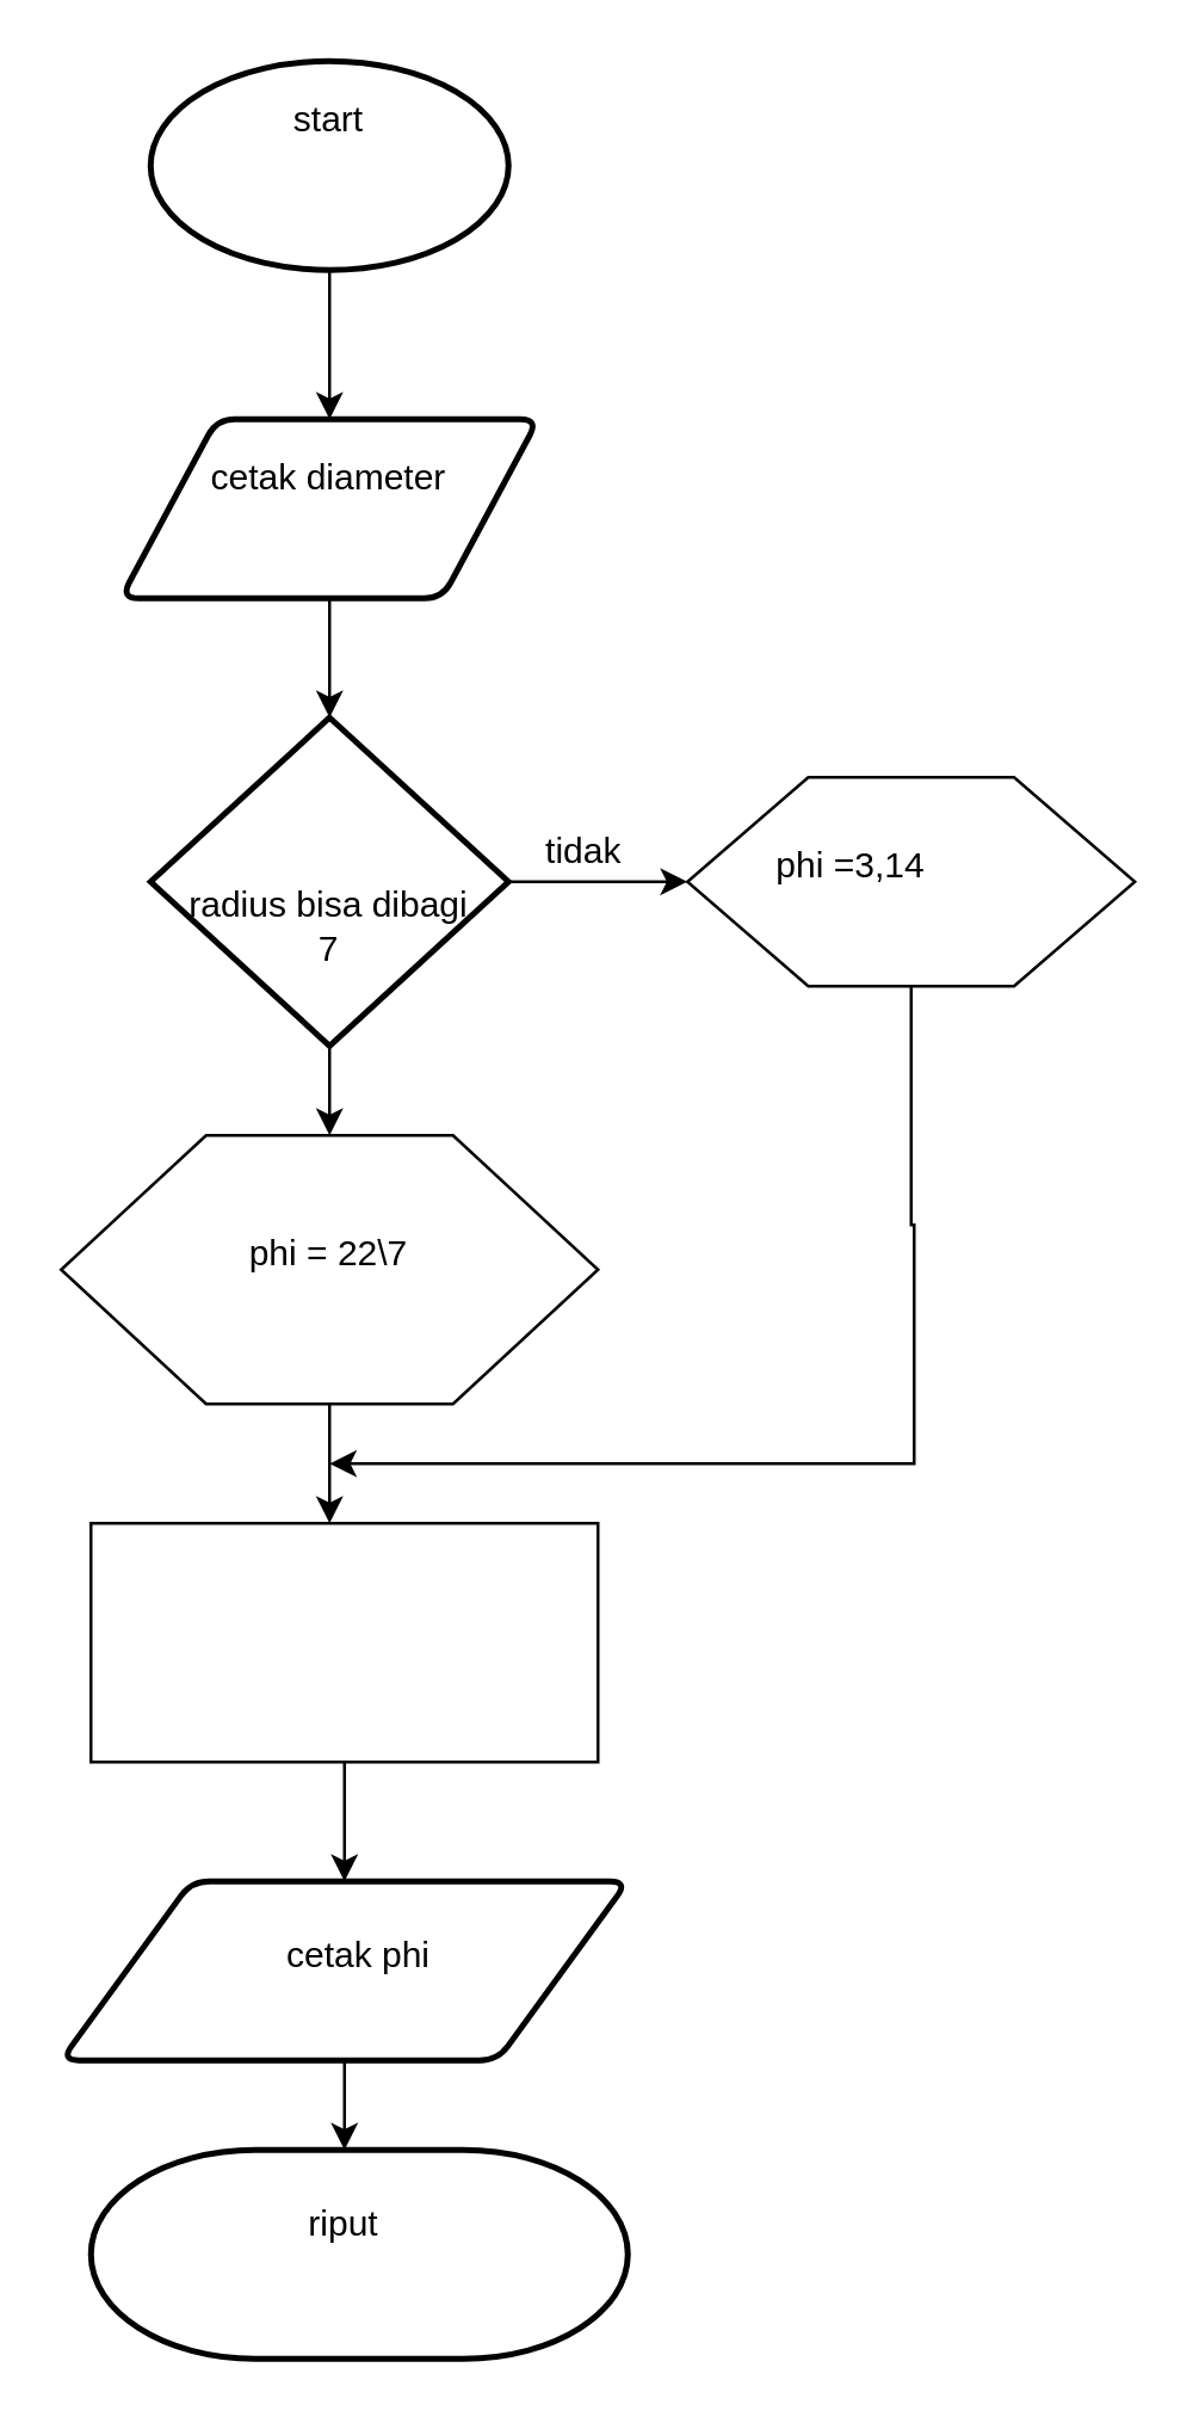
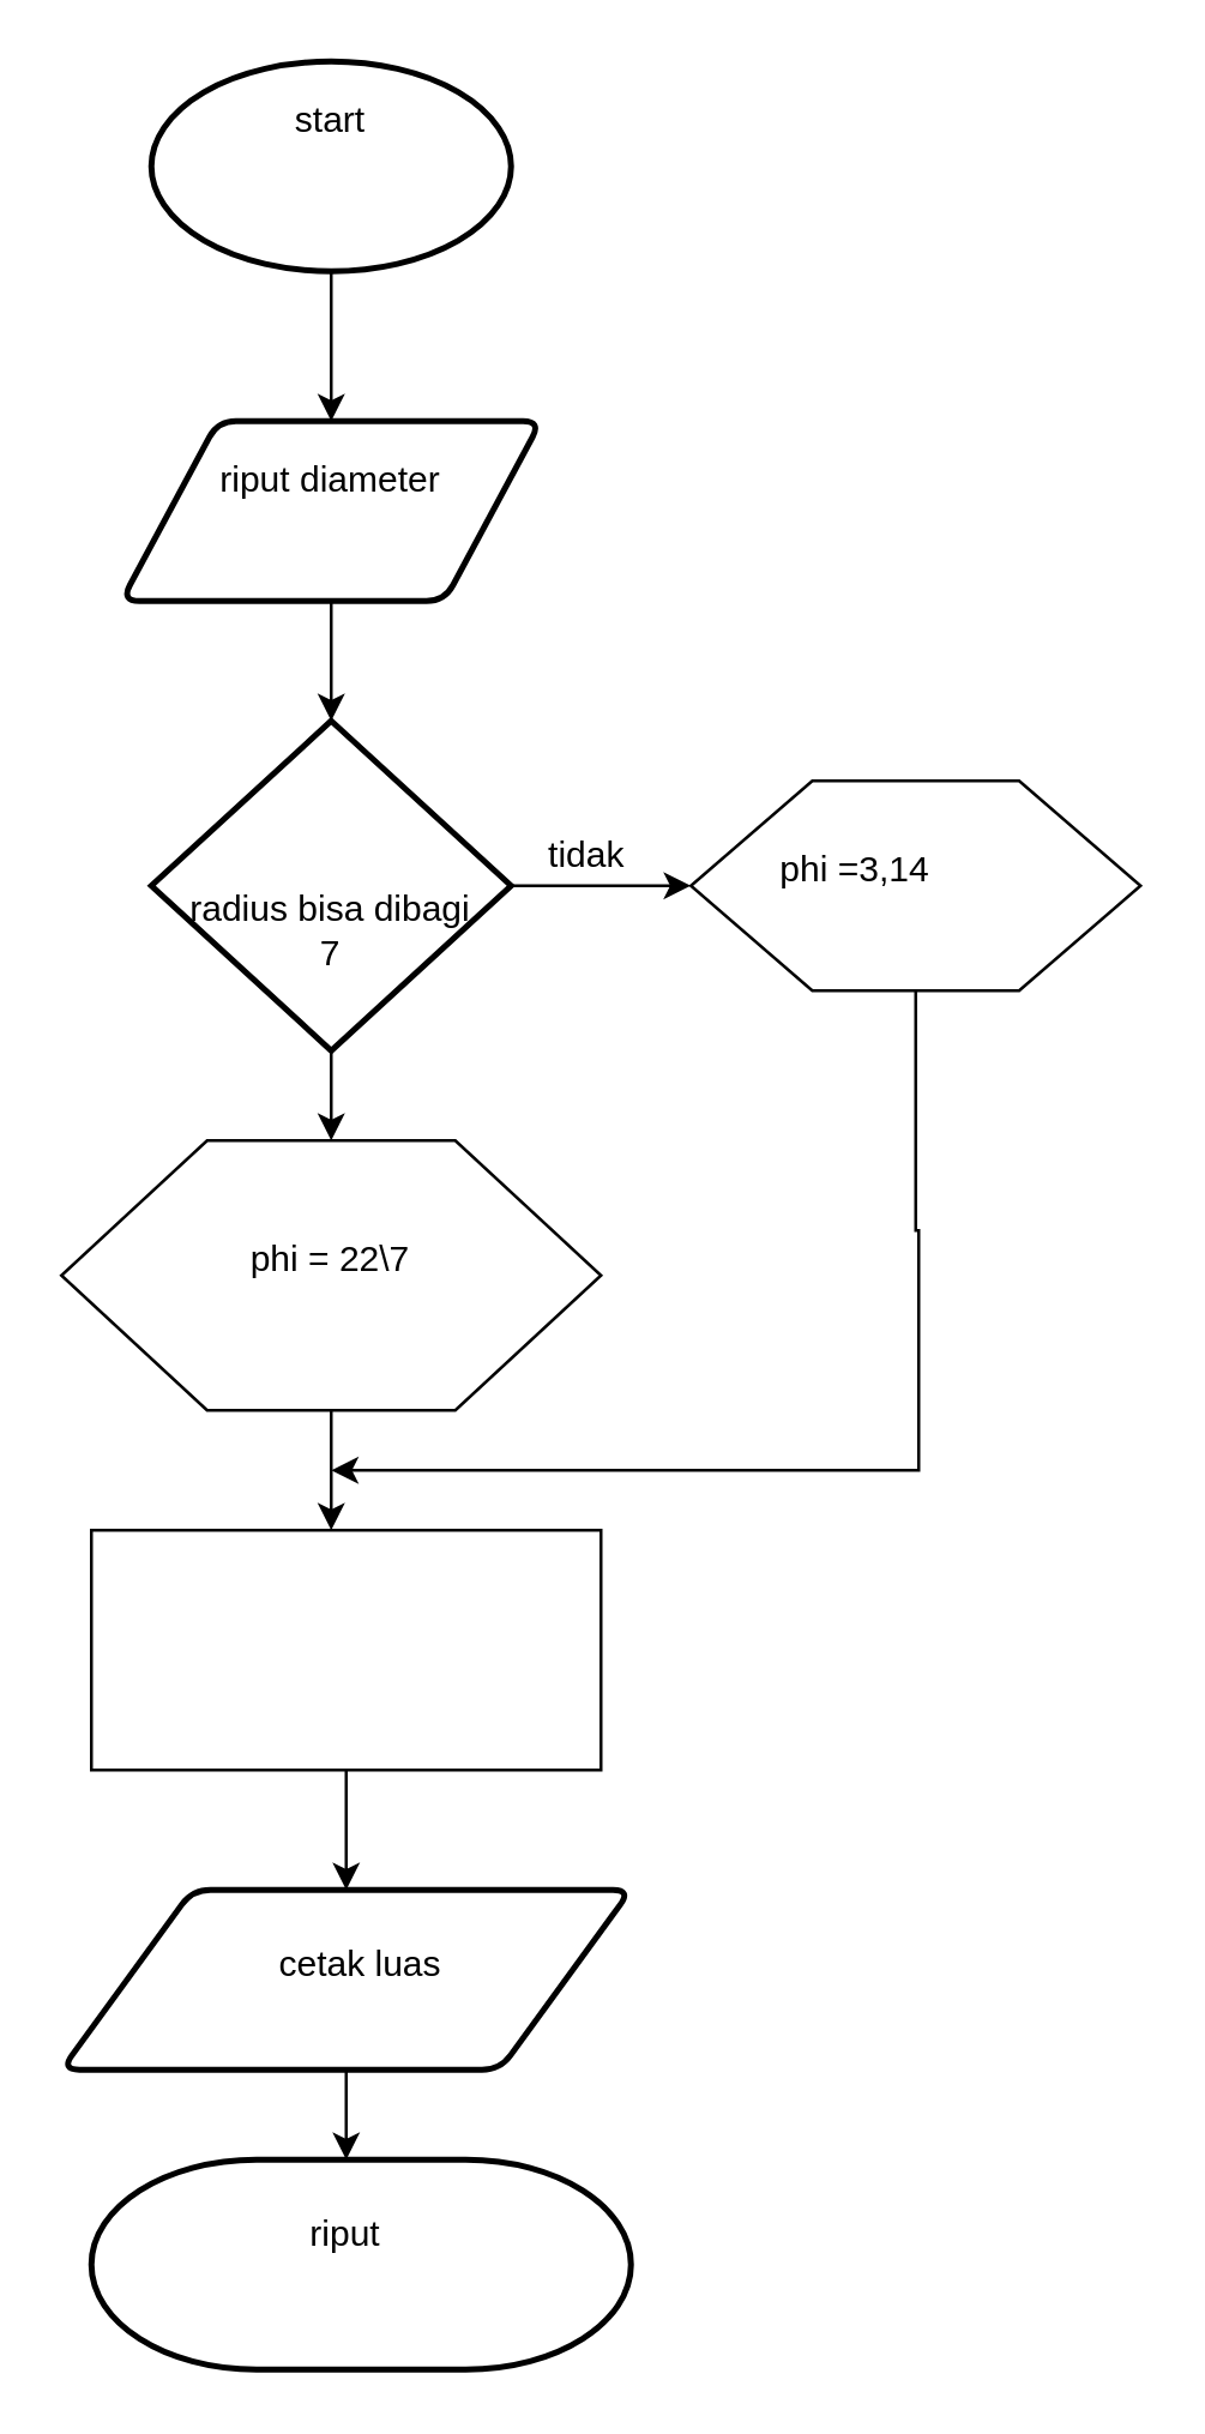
- <mxCell id="19" value="cetak diameter" style="text;html=1;strokeColor=none;fillColor=none;align=center;verticalAlign=middle;whiteSpace=wrap;rounded=0;" vertex="1" parent="1"><mxGeometry x="65" y="140" width="90" height="40" as="geometry" /></mxCell>
+ <mxCell id="19" value="riput diameter" style="text;html=1;strokeColor=none;fillColor=none;align=center;verticalAlign=middle;whiteSpace=wrap;rounded=0;" vertex="1" parent="1"><mxGeometry x="65" y="140" width="90" height="40" as="geometry" /></mxCell>
- <mxCell id="23" value="cetak phi " style="text;html=1;strokeColor=none;fillColor=none;align=center;verticalAlign=middle;whiteSpace=wrap;rounded=0;" vertex="1" parent="1"><mxGeometry x="90" y="640" width="60" height="30" as="geometry" /></mxCell>
+ <mxCell id="23" value="cetak luas " style="text;html=1;strokeColor=none;fillColor=none;align=center;verticalAlign=middle;whiteSpace=wrap;rounded=0;" vertex="1" parent="1"><mxGeometry x="90" y="640" width="60" height="30" as="geometry" /></mxCell>
